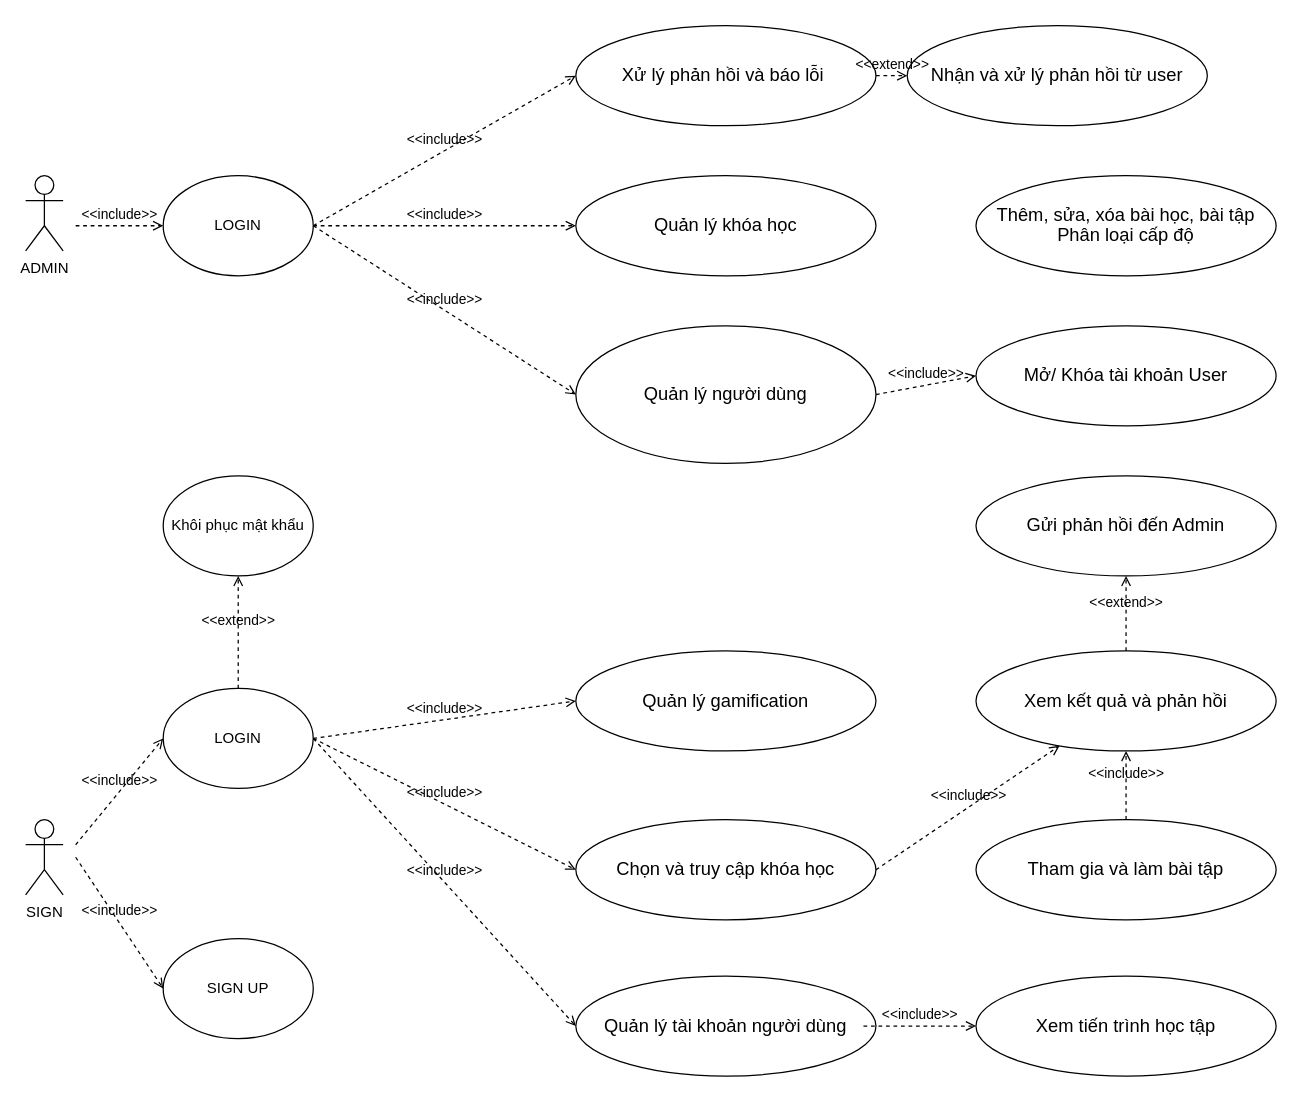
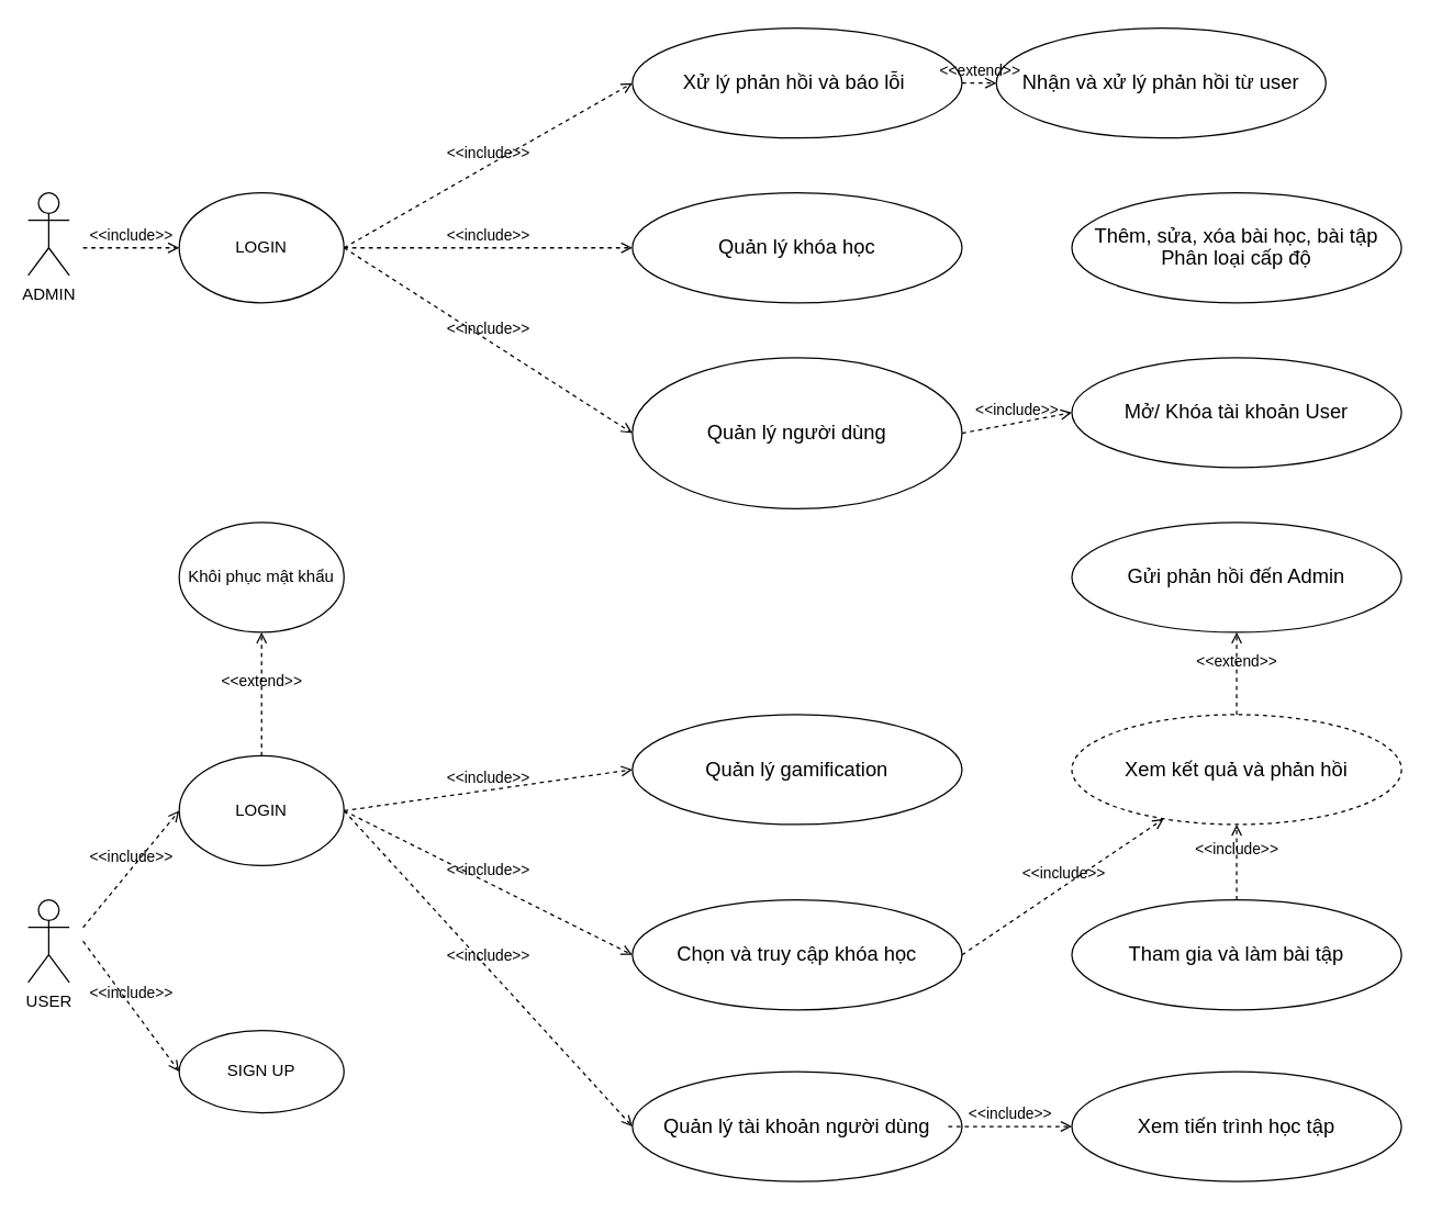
- <mxCell id="11" value="&lt;span style=&quot;font-size:11.0pt;line-height:107%;&lt;br/&gt;font-family:&amp;quot;Calibri&amp;quot;,sans-serif;mso-ascii-theme-font:minor-latin;mso-fareast-font-family:&lt;br/&gt;DengXian;mso-fareast-theme-font:minor-fareast;mso-hansi-theme-font:minor-latin;&lt;br/&gt;mso-bidi-font-family:&amp;quot;Times New Roman&amp;quot;;mso-bidi-theme-font:minor-bidi;&lt;br/&gt;mso-ansi-language:EN-US;mso-fareast-language:ZH-CN;mso-bidi-language:AR-SA&quot;&gt;Xem kết quả và phản hồi&lt;/span&gt;" style="ellipse;whiteSpace=wrap;html=1;" vertex="1" parent="1"><mxGeometry x="780" y="520" width="240" height="80" as="geometry" /></mxCell>
+ <mxCell id="11" value="&lt;span style=&quot;font-size:11.0pt;line-height:107%;&lt;br/&gt;font-family:&amp;quot;Calibri&amp;quot;,sans-serif;mso-ascii-theme-font:minor-latin;mso-fareast-font-family:&lt;br/&gt;DengXian;mso-fareast-theme-font:minor-fareast;mso-hansi-theme-font:minor-latin;&lt;br/&gt;mso-bidi-font-family:&amp;quot;Times New Roman&amp;quot;;mso-bidi-theme-font:minor-bidi;&lt;br/&gt;mso-ansi-language:EN-US;mso-fareast-language:ZH-CN;mso-bidi-language:AR-SA&quot;&gt;Xem kết quả và phản hồi&lt;/span&gt;" style="ellipse;whiteSpace=wrap;html=1;dashed=1;" vertex="1" parent="1"><mxGeometry x="780" y="520" width="240" height="80" as="geometry" /></mxCell>
- <mxCell id="3" value="SIGN" style="shape=umlActor;verticalLabelPosition=bottom;verticalAlign=top;html=1;outlineConnect=0;" vertex="1" parent="1"><mxGeometry x="20" y="655" width="30" height="60" as="geometry" /></mxCell>
+ <mxCell id="3" value="USER" style="shape=umlActor;verticalLabelPosition=bottom;verticalAlign=top;html=1;outlineConnect=0;" vertex="1" parent="1"><mxGeometry x="20" y="655" width="30" height="60" as="geometry" /></mxCell>
- <mxCell id="4" value="SIGN UP" style="ellipse;whiteSpace=wrap;html=1;" vertex="1" parent="1"><mxGeometry x="130" y="750" width="120" height="80" as="geometry" /></mxCell>
+ <mxCell id="4" value="SIGN UP" style="ellipse;whiteSpace=wrap;html=1;" vertex="1" parent="1"><mxGeometry x="130" y="750" width="120" height="60" as="geometry" /></mxCell>
